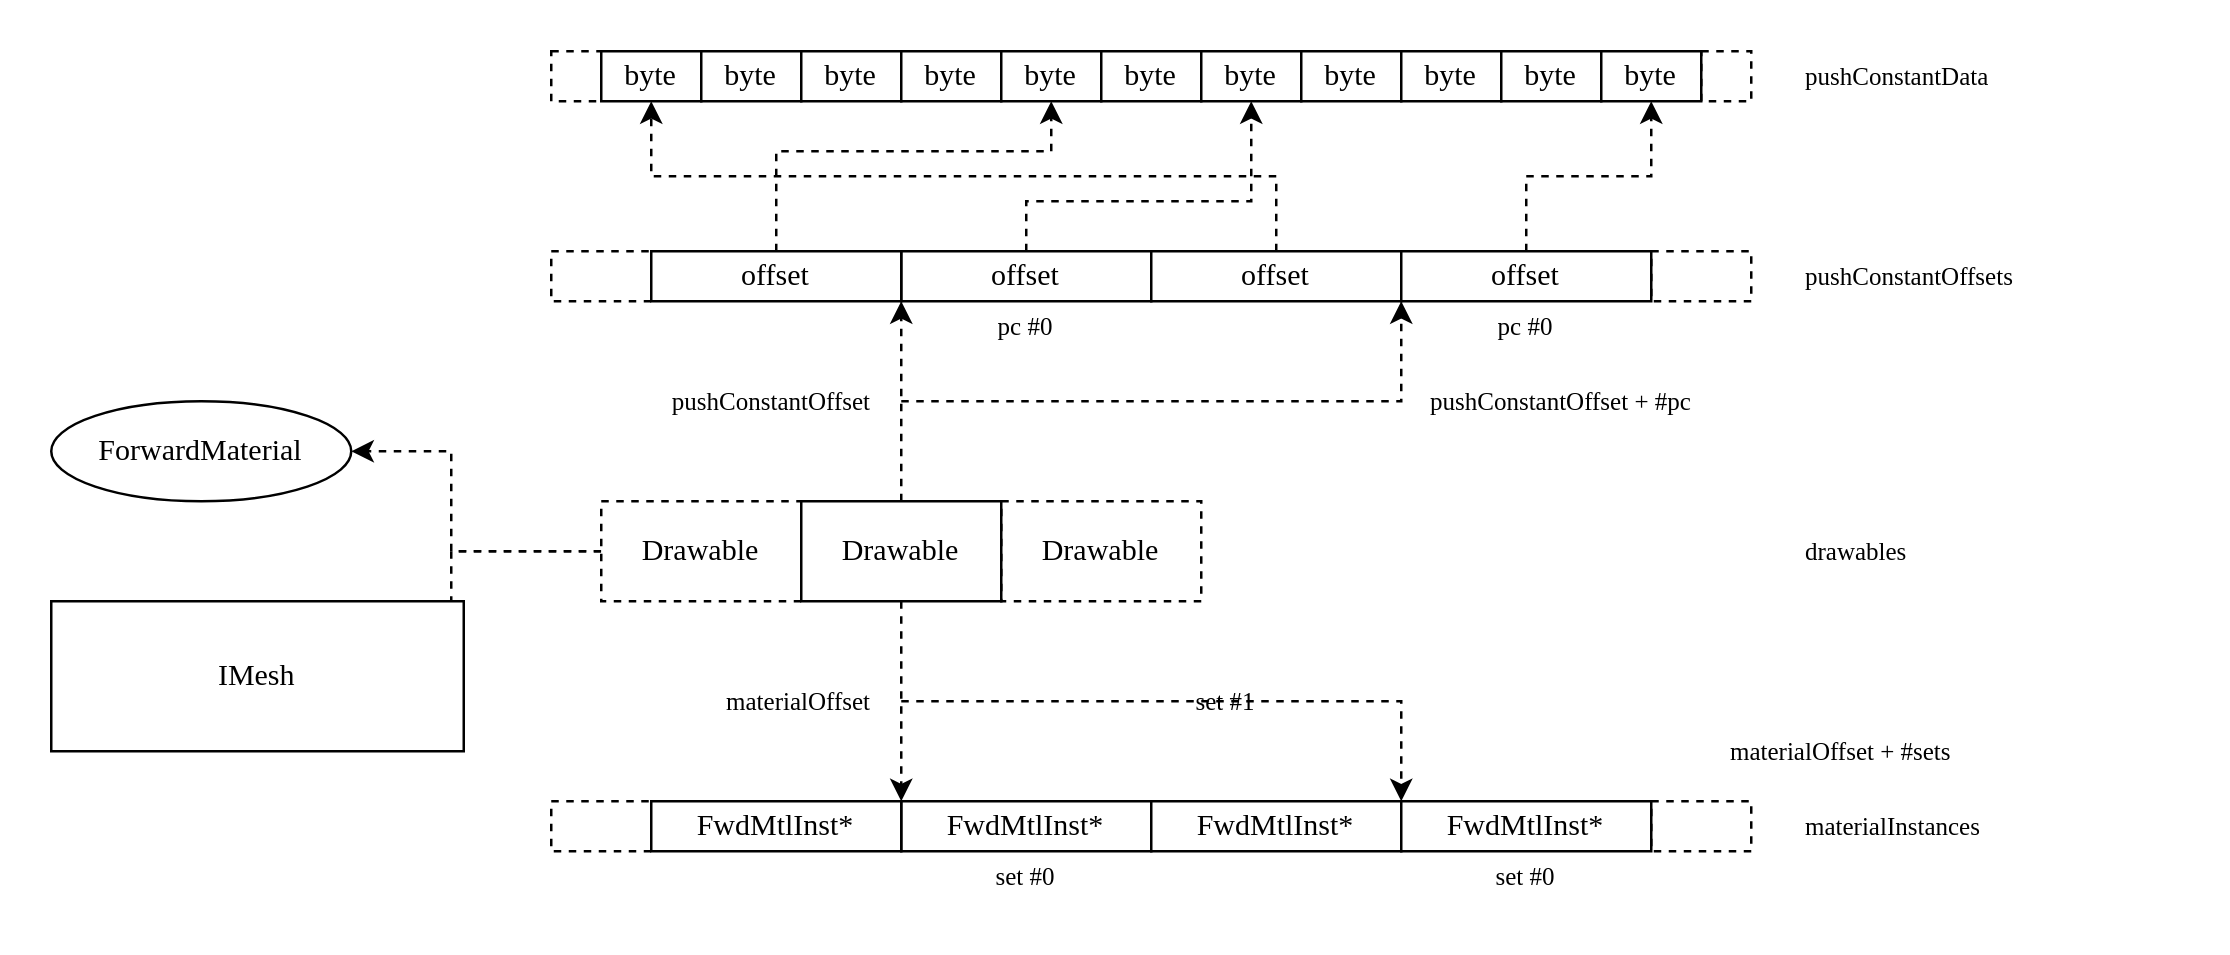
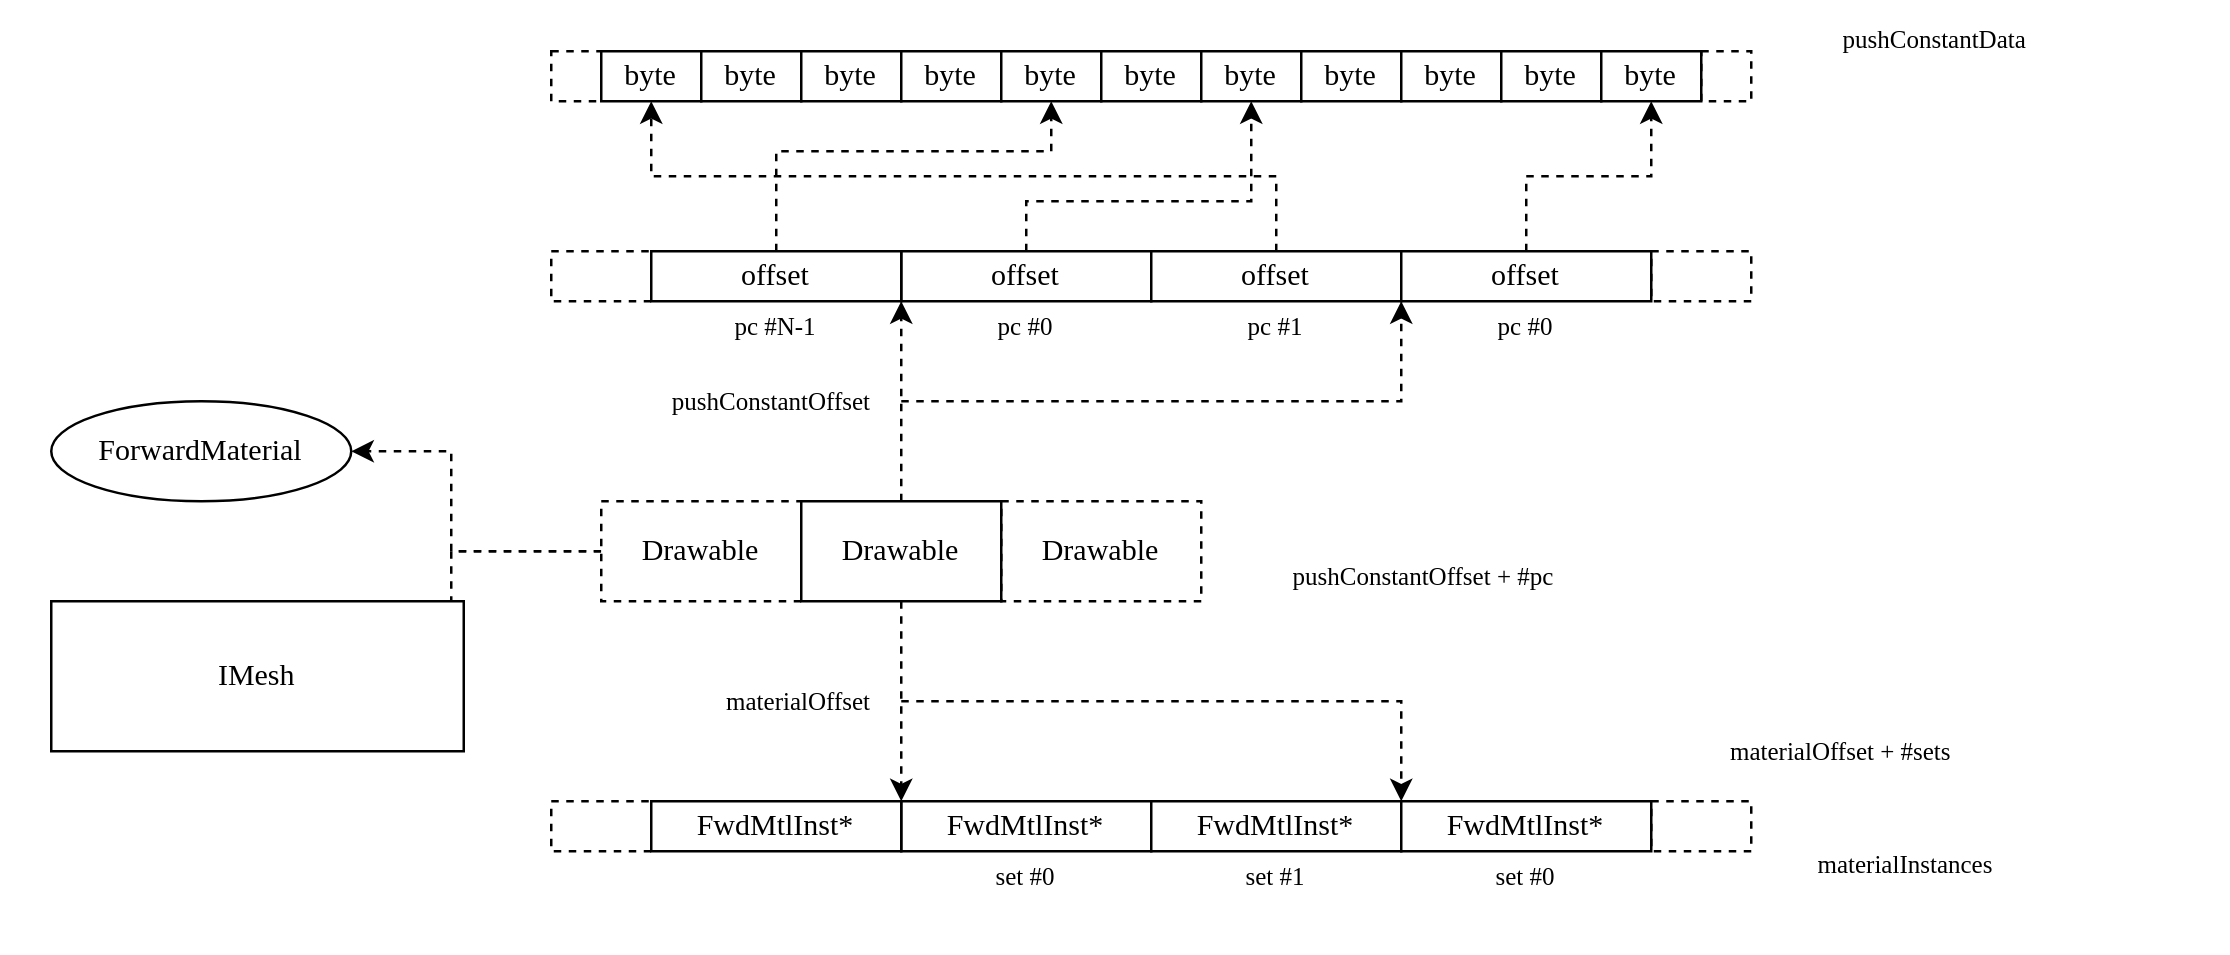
- <mxCell id="48" value="pushConstantData" style="text;html=1;strokeColor=none;fillColor=none;align=left;verticalAlign=middle;whiteSpace=wrap;rounded=0;shadow=0;dashed=1;fontFamily=Lucida Console;fontSize=10;" parent="1" vertex="1"><mxGeometry x="720" width="150" height="20" as="geometry" y="20" /></mxCell>
+ <mxCell id="48" value="pushConstantData" style="text;html=1;strokeColor=none;fillColor=none;align=left;verticalAlign=middle;whiteSpace=wrap;rounded=0;shadow=0;dashed=1;fontFamily=Lucida Console;fontSize=10;" parent="1" vertex="1"><mxGeometry x="735" y="5" width="150" height="20" as="geometry" /></mxCell>
- <mxCell id="49" value="pushConstantOffsets" style="text;html=1;strokeColor=none;fillColor=none;align=left;verticalAlign=middle;whiteSpace=wrap;rounded=0;shadow=0;dashed=1;fontFamily=Lucida Console;fontSize=10;" parent="1" vertex="1"><mxGeometry x="720" y="100" width="150" height="20" as="geometry" /></mxCell>
+ <mxCell id="43" value="pc #N-1" style="text;html=1;strokeColor=none;fillColor=none;align=center;verticalAlign=middle;whiteSpace=wrap;rounded=0;shadow=0;dashed=1;fontFamily=Lucida Console;fontSize=10;" parent="1" vertex="1"><mxGeometry x="260" y="120" width="100" height="20" as="geometry" /></mxCell>
+ <mxCell id="45" value="pc #1" style="text;html=1;strokeColor=none;fillColor=none;align=center;verticalAlign=middle;whiteSpace=wrap;rounded=0;shadow=0;dashed=1;fontFamily=Lucida Console;fontSize=10;" parent="1" vertex="1"><mxGeometry x="460" y="120" width="100" height="20" as="geometry" /></mxCell>
- <mxCell id="28" value="pushConstantOffset + #pc" style="text;html=1;strokeColor=none;fillColor=none;align=left;verticalAlign=middle;whiteSpace=wrap;rounded=0;shadow=0;dashed=1;fontFamily=Lucida Console;fontSize=10;" parent="1" vertex="1"><mxGeometry x="570" y="150" width="150" height="20" as="geometry" /></mxCell>
+ <mxCell id="28" value="pushConstantOffset + #pc" style="text;html=1;strokeColor=none;fillColor=none;align=left;verticalAlign=middle;whiteSpace=wrap;rounded=0;shadow=0;dashed=1;fontFamily=Lucida Console;fontSize=10;" parent="1" vertex="1"><mxGeometry x="515" y="220" width="150" height="20" as="geometry" /></mxCell>
- <mxCell id="54" value="drawables" style="text;html=1;strokeColor=none;fillColor=none;align=left;verticalAlign=middle;whiteSpace=wrap;rounded=0;shadow=0;dashed=1;fontFamily=Lucida Console;fontSize=10;" parent="1" vertex="1"><mxGeometry x="720" y="210" width="150" height="20" as="geometry" /></mxCell>
- <mxCell id="41" value="set #1" style="text;html=1;strokeColor=none;fillColor=none;align=center;verticalAlign=middle;whiteSpace=wrap;rounded=0;shadow=0;dashed=1;fontFamily=Lucida Console;fontSize=10;" parent="1" vertex="1"><mxGeometry x="440" y="270" width="100" height="20" as="geometry" /></mxCell>
+ <mxCell id="41" value="set #1" style="text;html=1;strokeColor=none;fillColor=none;align=center;verticalAlign=middle;whiteSpace=wrap;rounded=0;shadow=0;dashed=1;fontFamily=Lucida Console;fontSize=10;" parent="1" vertex="1"><mxGeometry x="460" y="340" width="100" height="20" as="geometry" /></mxCell>
- <mxCell id="50" value="materialInstances" style="text;html=1;strokeColor=none;fillColor=none;align=left;verticalAlign=middle;whiteSpace=wrap;rounded=0;shadow=0;dashed=1;fontFamily=Lucida Console;fontSize=10;" parent="1" vertex="1"><mxGeometry x="720" y="320" width="150" height="20" as="geometry" /></mxCell>
+ <mxCell id="50" value="materialInstances" style="text;html=1;strokeColor=none;fillColor=none;align=left;verticalAlign=middle;whiteSpace=wrap;rounded=0;shadow=0;dashed=1;fontFamily=Lucida Console;fontSize=10;" parent="1" vertex="1"><mxGeometry x="725" y="335" width="150" height="20" as="geometry" /></mxCell>
